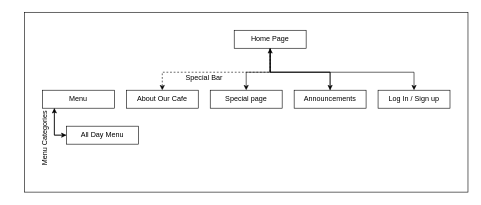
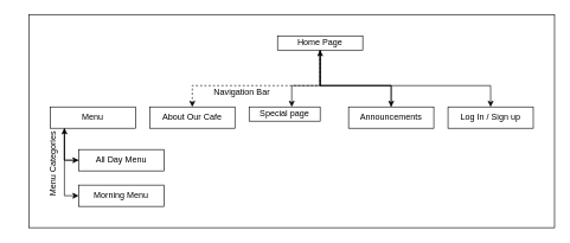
- <mxCell id="7" value="Home Page" style="rounded=0;whiteSpace=wrap;html=1;" parent="1" vertex="1"><mxGeometry x="390" y="50" width="120" height="30" as="geometry" /></mxCell>
+ <mxCell id="7" value="Home Page" style="rounded=0;whiteSpace=wrap;html=1;" parent="1" vertex="1"><mxGeometry x="390" y="50" width="120" height="20" as="geometry" /></mxCell>
- <mxCell id="18" value="Special Bar" style="text;html=1;strokeColor=none;fillColor=none;align=center;verticalAlign=middle;whiteSpace=wrap;rounded=0;" parent="1" vertex="1"><mxGeometry x="285" y="120" width="110" height="20" as="geometry" /></mxCell>
+ <mxCell id="18" value="Navigation Bar" style="text;html=1;strokeColor=none;fillColor=none;align=center;verticalAlign=middle;whiteSpace=wrap;rounded=0;" parent="1" vertex="1"><mxGeometry x="285" y="120" width="110" height="20" as="geometry" /></mxCell>
- <mxCell id="8" value="Special page" style="rounded=0;whiteSpace=wrap;html=1;" parent="1" vertex="1"><mxGeometry x="350" y="150" width="120" height="30" as="geometry" /></mxCell>
+ <mxCell id="8" value="Special page" style="rounded=0;whiteSpace=wrap;html=1;" parent="1" vertex="1"><mxGeometry x="350" y="150" width="100" height="20" as="geometry" /></mxCell>
+ <mxCell id="10" style="edgeStyle=orthogonalEdgeStyle;rounded=0;orthogonalLoop=1;jettySize=auto;html=1;entryX=0;entryY=0.5;entryDx=0;entryDy=0;" parent="1" source="11" target="17" edge="1"><mxGeometry relative="1" as="geometry"><Array as="points"><mxPoint x="90" y="275" /></Array></mxGeometry></mxCell>
+ <mxCell id="17" value="Morning Menu" style="rounded=0;whiteSpace=wrap;html=1;" parent="1" vertex="1"><mxGeometry x="110" y="260" width="120" height="30" as="geometry" /></mxCell>
